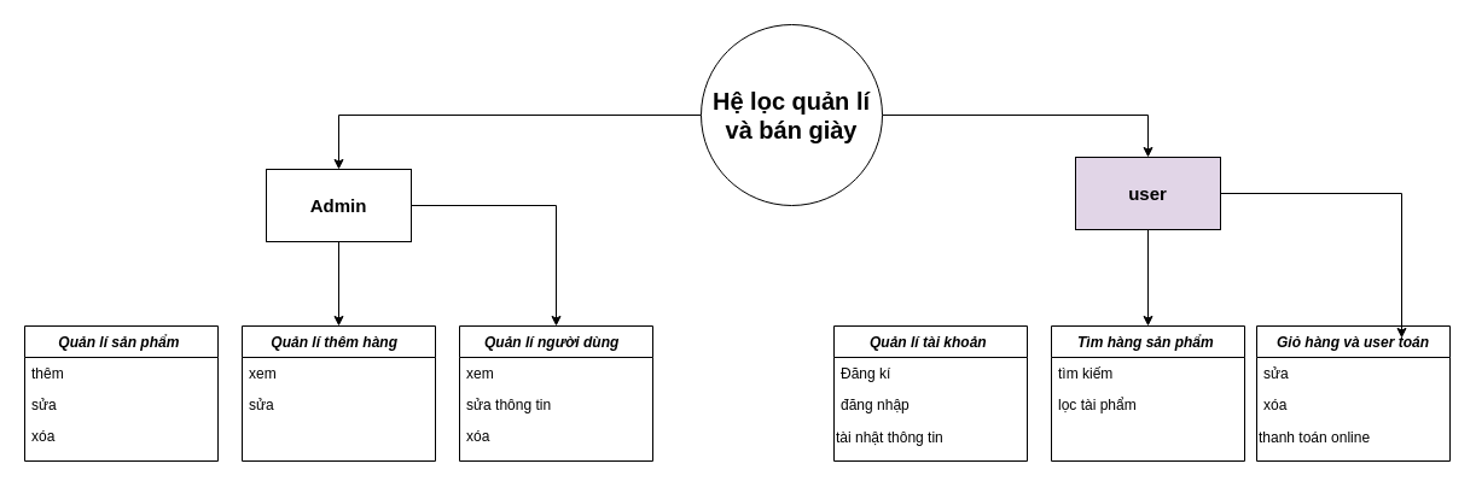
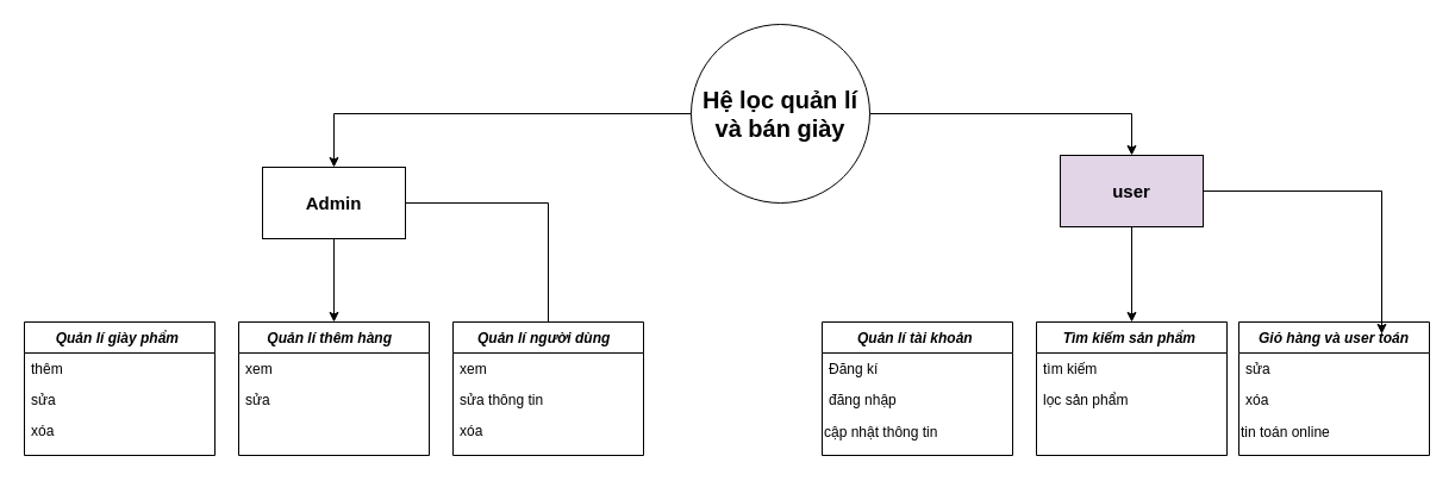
- <mxCell id="10" style="edgeStyle=orthogonalEdgeStyle;rounded=0;orthogonalLoop=1;jettySize=auto;html=1;entryX=0.5;entryY=0;entryDx=0;entryDy=0;" edge="1" parent="1" source="11" target="17"><mxGeometry relative="1" as="geometry" /></mxCell>
+ <mxCell id="10" style="edgeStyle=orthogonalEdgeStyle;rounded=0;orthogonalLoop=1;jettySize=auto;html=1;entryX=0.5;entryY=0;entryDx=0;entryDy=0;endArrow=none;" edge="1" parent="1" source="11" target="17"><mxGeometry relative="1" as="geometry" /></mxCell>
- <mxCell id="2" value="Quản lí sản phẩm " style="swimlane;fontStyle=3;align=center;verticalAlign=top;childLayout=stackLayout;horizontal=1;startSize=26;horizontalStack=0;resizeParent=1;resizeLast=0;collapsible=1;marginBottom=0;rounded=0;shadow=0;strokeWidth=1;" parent="1" vertex="1"><mxGeometry x="20" y="270" width="160" height="112" as="geometry"><mxRectangle x="230" y="140" width="160" height="26" as="alternateBounds" /></mxGeometry></mxCell>
+ <mxCell id="2" value="Quản lí giày phẩm " style="swimlane;fontStyle=3;align=center;verticalAlign=top;childLayout=stackLayout;horizontal=1;startSize=26;horizontalStack=0;resizeParent=1;resizeLast=0;collapsible=1;marginBottom=0;rounded=0;shadow=0;strokeWidth=1;" parent="1" vertex="1"><mxGeometry x="20" y="270" width="160" height="112" as="geometry"><mxRectangle x="230" y="140" width="160" height="26" as="alternateBounds" /></mxGeometry></mxCell>
- <mxCell id="29" value="Tìm hàng sản phẩm " style="swimlane;fontStyle=3;align=center;verticalAlign=top;childLayout=stackLayout;horizontal=1;startSize=26;horizontalStack=0;resizeParent=1;resizeLast=0;collapsible=1;marginBottom=0;rounded=0;shadow=0;strokeWidth=1;" vertex="1" parent="1"><mxGeometry x="870" y="270" width="160" height="112" as="geometry"><mxRectangle x="230" y="140" width="160" height="26" as="alternateBounds" /></mxGeometry></mxCell>
+ <mxCell id="29" value="Tìm kiếm sản phẩm " style="swimlane;fontStyle=3;align=center;verticalAlign=top;childLayout=stackLayout;horizontal=1;startSize=26;horizontalStack=0;resizeParent=1;resizeLast=0;collapsible=1;marginBottom=0;rounded=0;shadow=0;strokeWidth=1;" vertex="1" parent="1"><mxGeometry x="870" y="270" width="160" height="112" as="geometry"><mxRectangle x="230" y="140" width="160" height="26" as="alternateBounds" /></mxGeometry></mxCell>
- <mxCell id="31" value="lọc tài phẩm " style="text;align=left;verticalAlign=top;spacingLeft=4;spacingRight=4;overflow=hidden;rotatable=0;points=[[0,0.5],[1,0.5]];portConstraint=eastwest;rounded=0;shadow=0;html=0;" vertex="1" parent="29"><mxGeometry y="52" width="160" height="26" as="geometry" /></mxCell>
+ <mxCell id="31" value="lọc sản phẩm " style="text;align=left;verticalAlign=top;spacingLeft=4;spacingRight=4;overflow=hidden;rotatable=0;points=[[0,0.5],[1,0.5]];portConstraint=eastwest;rounded=0;shadow=0;html=0;" vertex="1" parent="29"><mxGeometry y="52" width="160" height="26" as="geometry" /></mxCell>
- <mxCell id="24" value="tài nhật thông tin&amp;nbsp;" style="text;html=1;align=left;verticalAlign=middle;resizable=0;points=[];autosize=1;strokeColor=none;fillColor=none;" vertex="1" parent="21"><mxGeometry y="78" width="160" height="30" as="geometry" /></mxCell>
+ <mxCell id="24" value="cập nhật thông tin&amp;nbsp;" style="text;html=1;align=left;verticalAlign=middle;resizable=0;points=[];autosize=1;strokeColor=none;fillColor=none;" vertex="1" parent="21"><mxGeometry y="78" width="160" height="30" as="geometry" /></mxCell>
- <mxCell id="28" value="thanh toán online" style="text;html=1;align=left;verticalAlign=middle;resizable=0;points=[];autosize=1;strokeColor=none;fillColor=none;" vertex="1" parent="25"><mxGeometry y="78" width="160" height="30" as="geometry" /></mxCell>
+ <mxCell id="28" value="tin toán online" style="text;html=1;align=left;verticalAlign=middle;resizable=0;points=[];autosize=1;strokeColor=none;fillColor=none;" vertex="1" parent="25"><mxGeometry y="78" width="160" height="30" as="geometry" /></mxCell>
